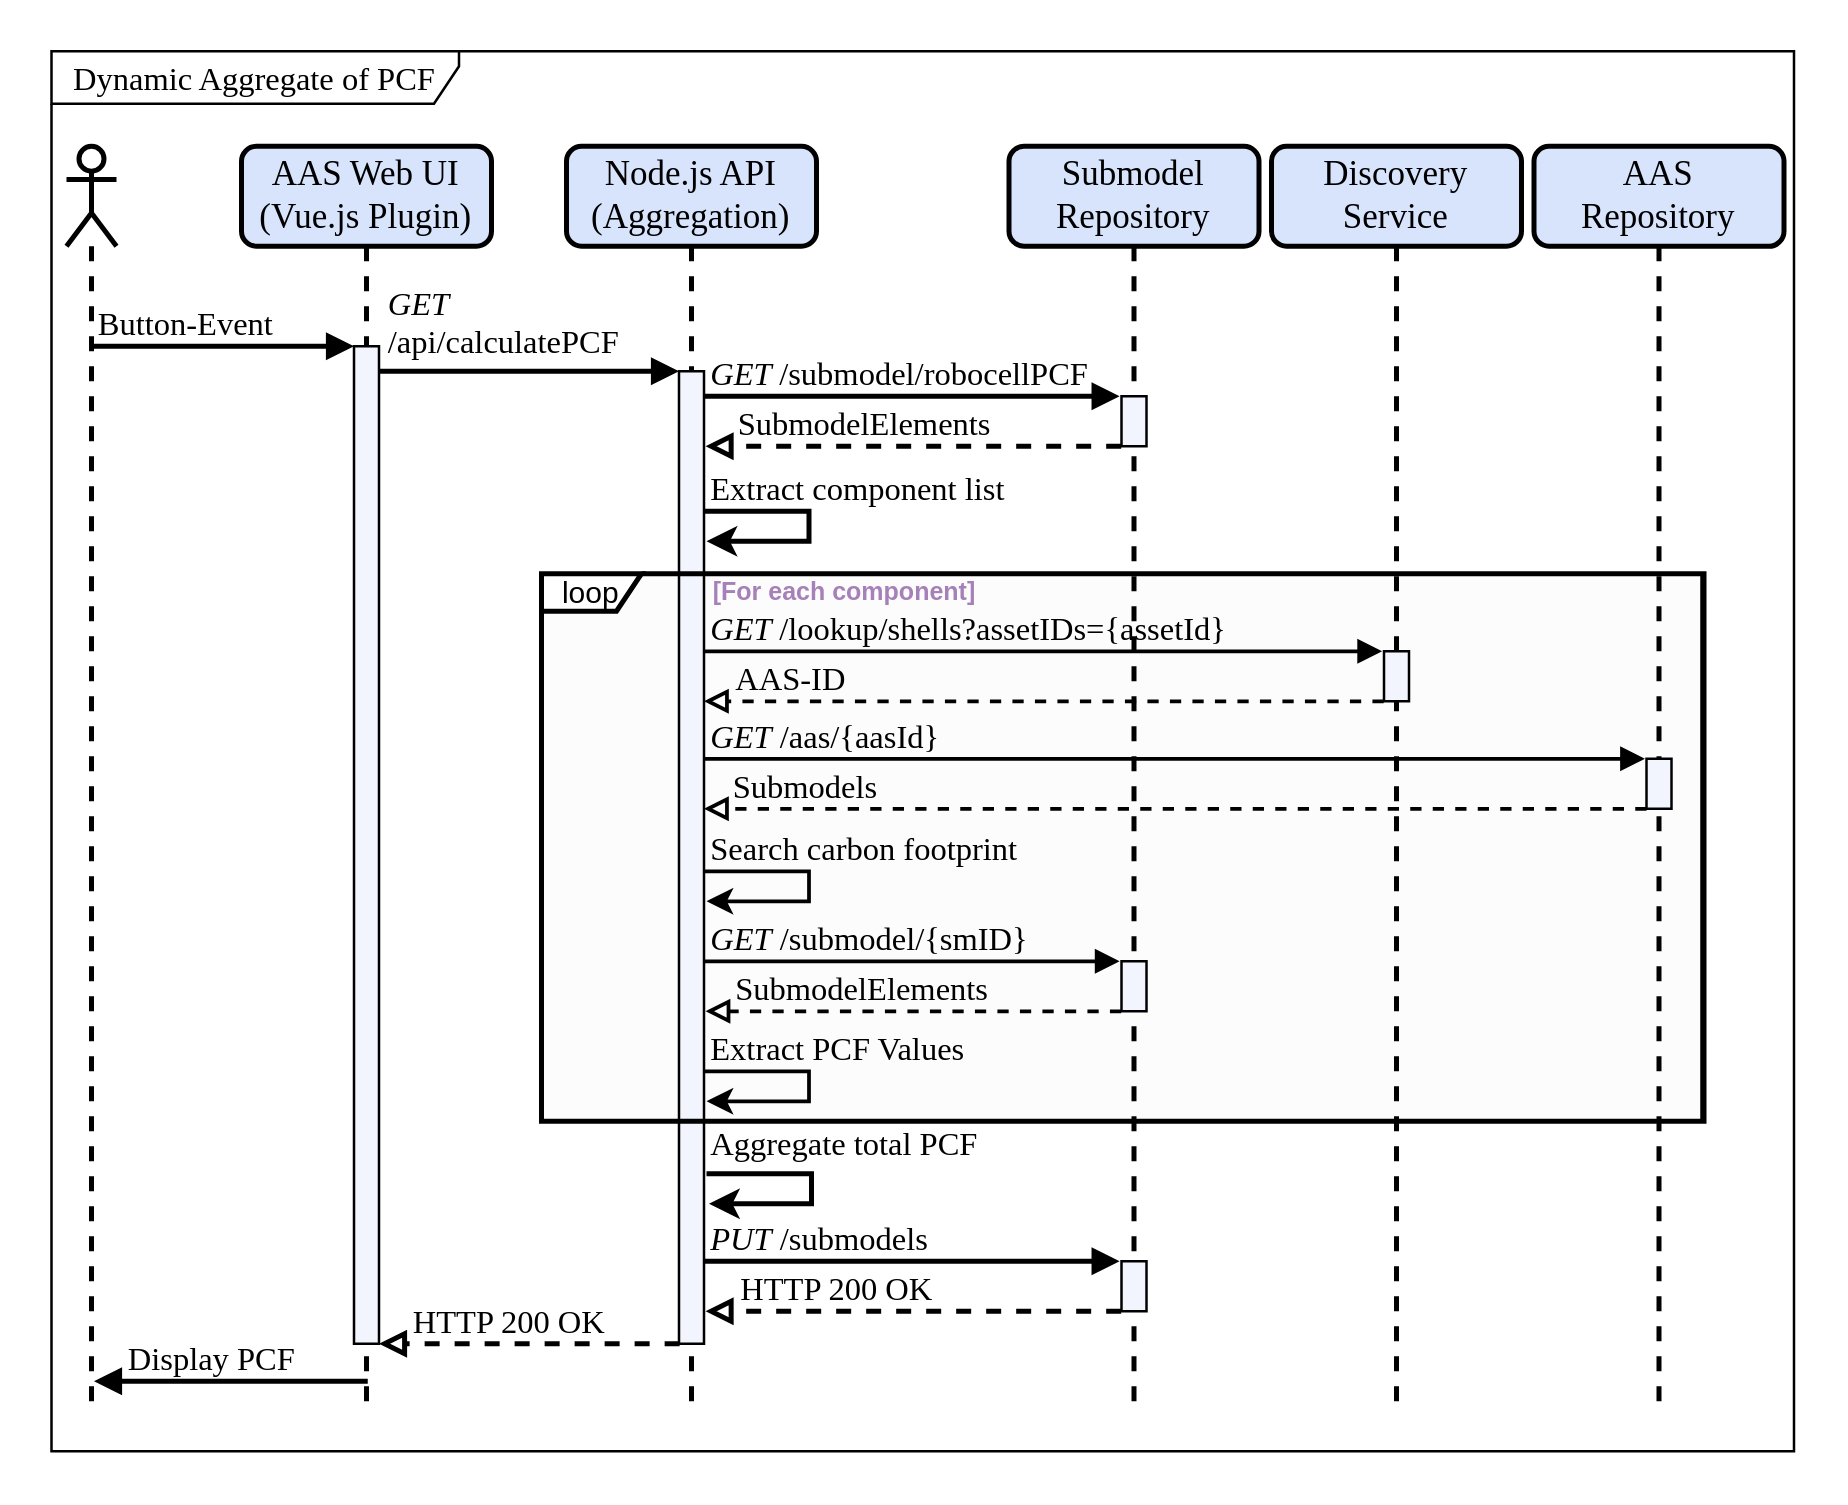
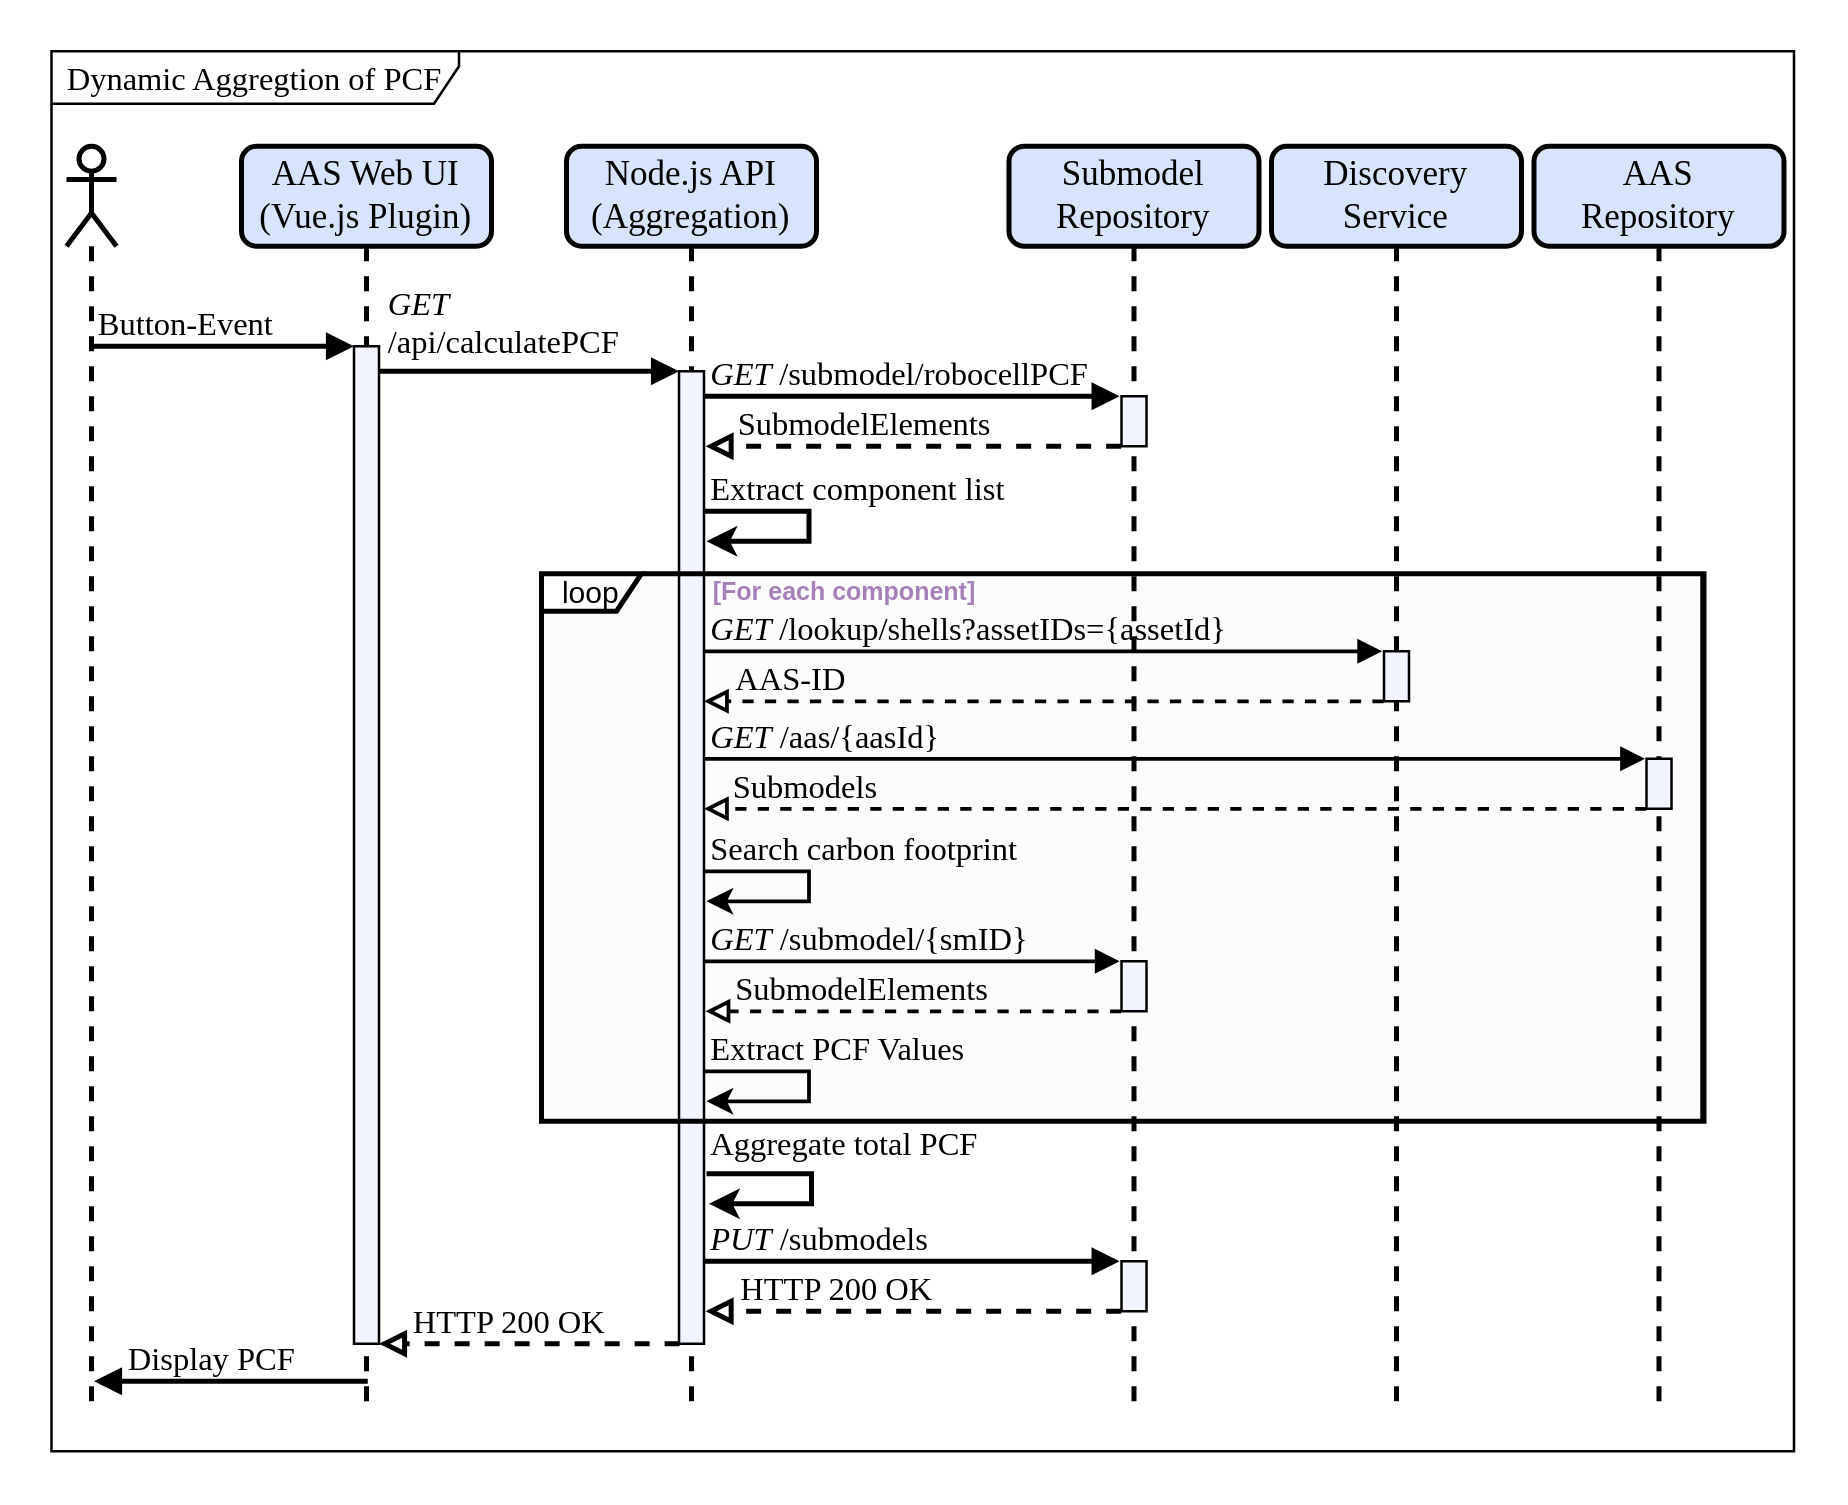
- <mxCell id="54" value="Dynamic Aggregate of PCF" style="shape=umlFrame;whiteSpace=wrap;html=1;pointerEvents=0;width=163;height=21;strokeColor=#000000;strokeWidth=1;fillColor=default;gradientColor=none;shadow=0;fontFamily=Times New Roman;fontSize=13;" vertex="1" parent="1"><mxGeometry x="20" y="20" width="697" height="560" as="geometry" /></mxCell>
+ <mxCell id="54" value="Dynamic Aggregtion of PCF" style="shape=umlFrame;whiteSpace=wrap;html=1;pointerEvents=0;width=163;height=21;strokeColor=#000000;strokeWidth=1;fillColor=default;gradientColor=none;shadow=0;fontFamily=Times New Roman;fontSize=13;" vertex="1" parent="1"><mxGeometry x="20" y="20" width="697" height="560" as="geometry" /></mxCell>
